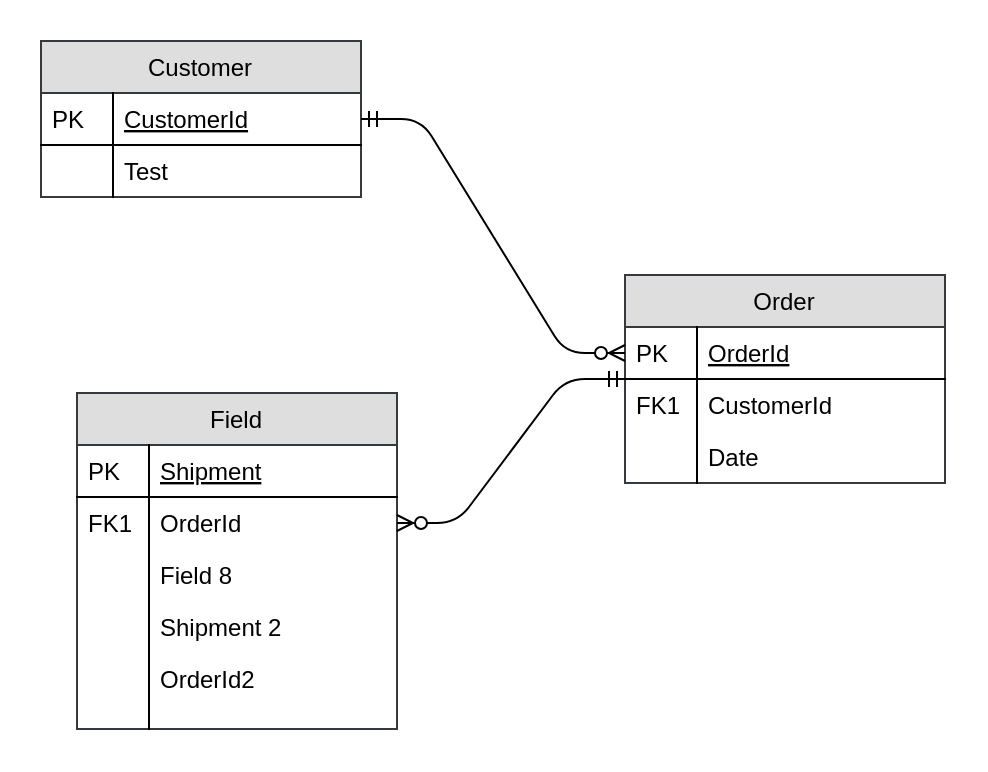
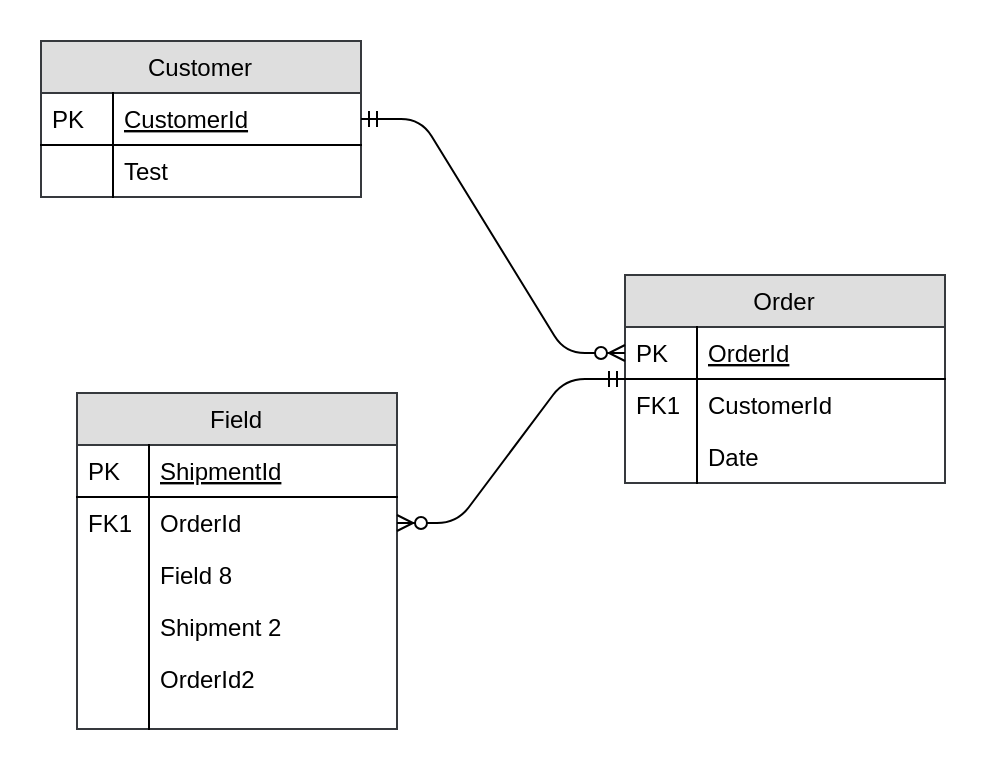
- <mxCell id="16" value="Shipment" style="shape=partialRectangle;top=0;left=0;right=0;bottom=1;align=left;verticalAlign=top;fillColor=none;spacingLeft=40;spacingRight=4;overflow=hidden;rotatable=0;points=[[0,0.5],[1,0.5]];portConstraint=eastwest;dropTarget=0;rounded=0;shadow=0;strokeWidth=1;fontStyle=4" parent="15" vertex="1"><mxGeometry y="26" width="160" height="26" as="geometry" /></mxCell>
+ <mxCell id="16" value="ShipmentId" style="shape=partialRectangle;top=0;left=0;right=0;bottom=1;align=left;verticalAlign=top;fillColor=none;spacingLeft=40;spacingRight=4;overflow=hidden;rotatable=0;points=[[0,0.5],[1,0.5]];portConstraint=eastwest;dropTarget=0;rounded=0;shadow=0;strokeWidth=1;fontStyle=4" parent="15" vertex="1"><mxGeometry y="26" width="160" height="26" as="geometry" /></mxCell>
